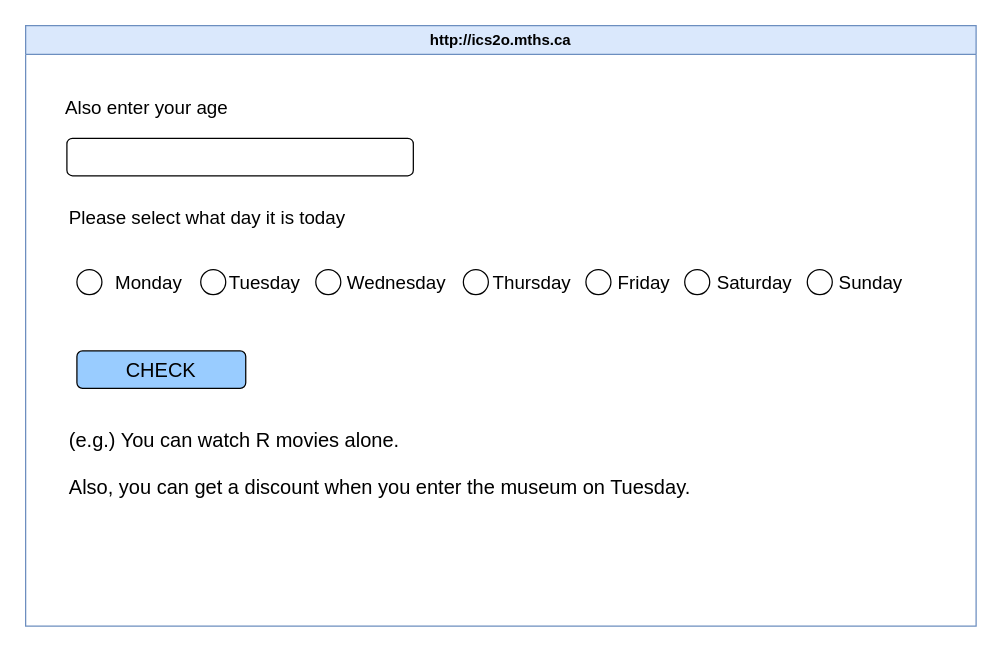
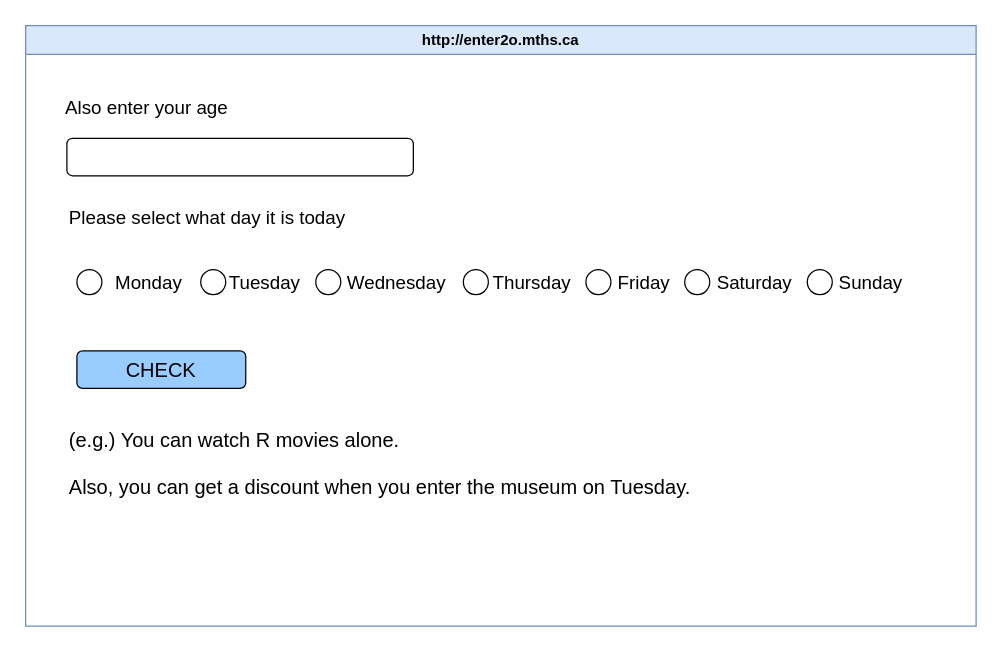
- <mxCell id="2" value="http://ics2o.mths.ca" style="swimlane;whiteSpace=wrap;html=1;fillColor=#dae8fc;strokeColor=#6c8ebf;" parent="1" vertex="1"><mxGeometry x="20" y="20" width="760" height="480" as="geometry" /></mxCell>
+ <mxCell id="2" value="http://enter2o.mths.ca" style="swimlane;whiteSpace=wrap;html=1;fillColor=#dae8fc;strokeColor=#6c8ebf;" parent="1" vertex="1"><mxGeometry x="20" y="20" width="760" height="480" as="geometry" /></mxCell>
